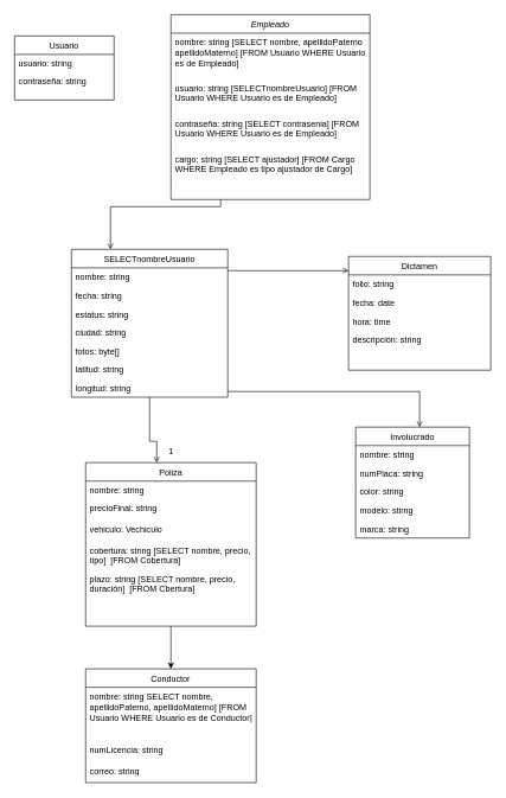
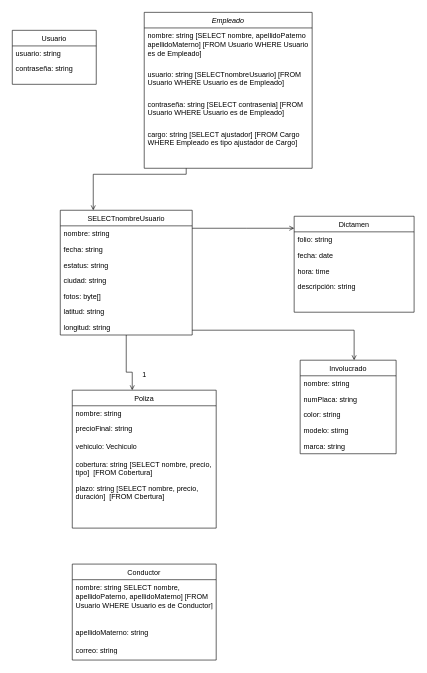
- <mxCell id="37" value="1" style="text;html=1;align=center;verticalAlign=middle;resizable=0;points=[];autosize=1;strokeColor=none;fillColor=none;" vertex="1" parent="1"><mxGeometry x="225" y="620" width="30" height="30" as="geometry" /></mxCell>
+ <mxCell id="37" value="1" style="text;html=1;align=center;verticalAlign=middle;resizable=0;points=[];autosize=1;strokeColor=none;fillColor=none;" vertex="1" parent="1"><mxGeometry x="225" y="610" width="30" height="30" as="geometry" /></mxCell>
- <mxCell id="15" style="edgeStyle=none;rounded=0;orthogonalLoop=1;jettySize=auto;html=1;strokeColor=default;" edge="1" parent="1" source="16" target="38"><mxGeometry relative="1" as="geometry" /></mxCell>
- <mxCell id="40" value="numLicencia: string " style="text;align=left;verticalAlign=top;spacingLeft=4;spacingRight=4;overflow=hidden;rotatable=0;points=[[0,0.5],[1,0.5]];portConstraint=eastwest;" vertex="1" parent="38"><mxGeometry y="100" width="240" height="30" as="geometry" /></mxCell>
+ <mxCell id="40" value="apellidoMaterno: string " style="text;align=left;verticalAlign=top;spacingLeft=4;spacingRight=4;overflow=hidden;rotatable=0;points=[[0,0.5],[1,0.5]];portConstraint=eastwest;" vertex="1" parent="38"><mxGeometry y="100" width="240" height="30" as="geometry" /></mxCell>
